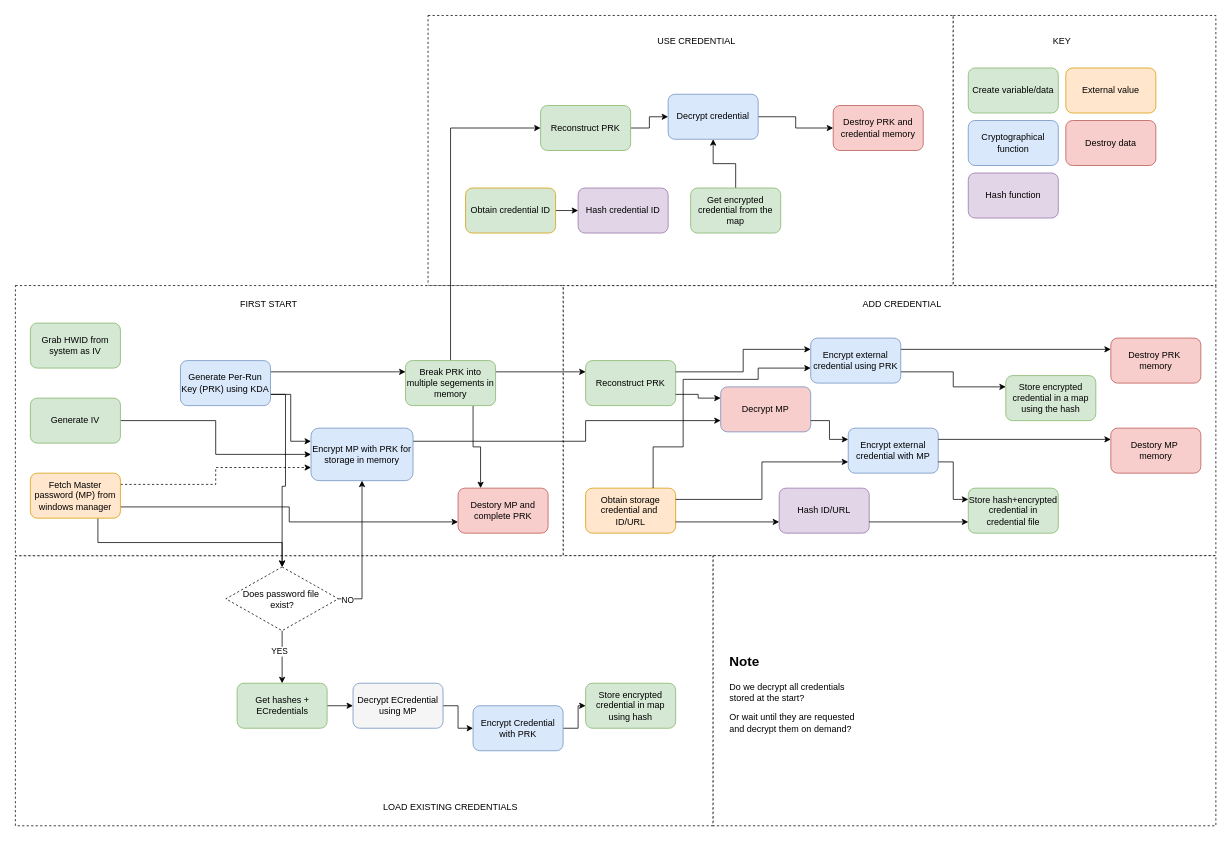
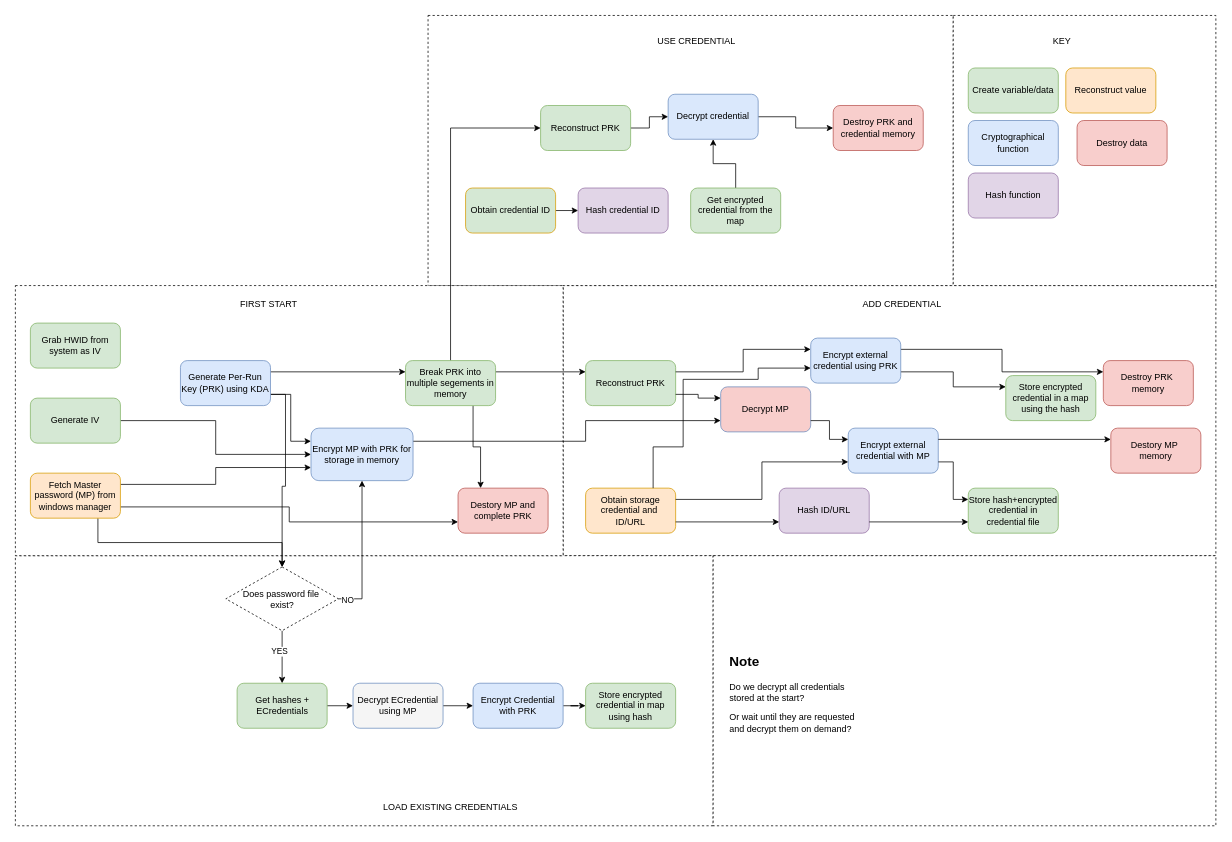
- <mxCell id="62" value="External value" style="rounded=1;whiteSpace=wrap;html=1;fillColor=#ffe6cc;strokeColor=#d79b00;" vertex="1" parent="1"><mxGeometry x="1420" y="90" width="120" height="60" as="geometry" /></mxCell>
+ <mxCell id="62" value="Reconstruct value" style="rounded=1;whiteSpace=wrap;html=1;fillColor=#ffe6cc;strokeColor=#d79b00;" vertex="1" parent="1"><mxGeometry x="1420" y="90" width="120" height="60" as="geometry" /></mxCell>
- <mxCell id="60" value="Destroy data" style="rounded=1;whiteSpace=wrap;html=1;fillColor=#f8cecc;strokeColor=#b85450;" vertex="1" parent="1"><mxGeometry x="1420" y="160" width="120" height="60" as="geometry" /></mxCell>
+ <mxCell id="60" value="Destroy data" style="rounded=1;whiteSpace=wrap;html=1;fillColor=#f8cecc;strokeColor=#b85450;" vertex="1" parent="1"><mxGeometry x="1435" y="160" width="120" height="60" as="geometry" /></mxCell>
- <mxCell id="12" value="&lt;div&gt;Destroy PRK&amp;nbsp;&lt;/div&gt;&lt;div&gt;memory&lt;/div&gt;" style="rounded=1;whiteSpace=wrap;html=1;fillColor=#f8cecc;strokeColor=#b85450;" vertex="1" parent="2"><mxGeometry x="730" y="70" width="120" height="60" as="geometry" /></mxCell>
+ <mxCell id="12" value="&lt;div&gt;Destroy PRK&amp;nbsp;&lt;/div&gt;&lt;div&gt;memory&lt;/div&gt;" style="rounded=1;whiteSpace=wrap;html=1;fillColor=#f8cecc;strokeColor=#b85450;" vertex="1" parent="2"><mxGeometry x="720" y="100" width="120" height="60" as="geometry" /></mxCell>
- <mxCell id="25" style="edgeStyle=orthogonalEdgeStyle;rounded=0;orthogonalLoop=1;jettySize=auto;html=1;exitX=1;exitY=0.25;exitDx=0;exitDy=0;entryX=0;entryY=0.75;entryDx=0;entryDy=0;dashed=1;" edge="1" parent="1" source="27" target="36"><mxGeometry relative="1" as="geometry" /></mxCell>
+ <mxCell id="25" style="edgeStyle=orthogonalEdgeStyle;rounded=0;orthogonalLoop=1;jettySize=auto;html=1;exitX=1;exitY=0.25;exitDx=0;exitDy=0;entryX=0;entryY=0.75;entryDx=0;entryDy=0;" edge="1" parent="1" source="27" target="36"><mxGeometry relative="1" as="geometry" /></mxCell>
- <mxCell id="76" value="Encrypt Credential with PRK" style="rounded=1;whiteSpace=wrap;html=1;fillColor=#dae8fc;strokeColor=#6c8ebf;" vertex="1" parent="1"><mxGeometry x="630" y="940" width="120" height="60" as="geometry" /></mxCell>
+ <mxCell id="76" value="Encrypt Credential with PRK" style="rounded=1;whiteSpace=wrap;html=1;fillColor=#dae8fc;strokeColor=#6c8ebf;" vertex="1" parent="1"><mxGeometry x="630" y="910" width="120" height="60" as="geometry" /></mxCell>
